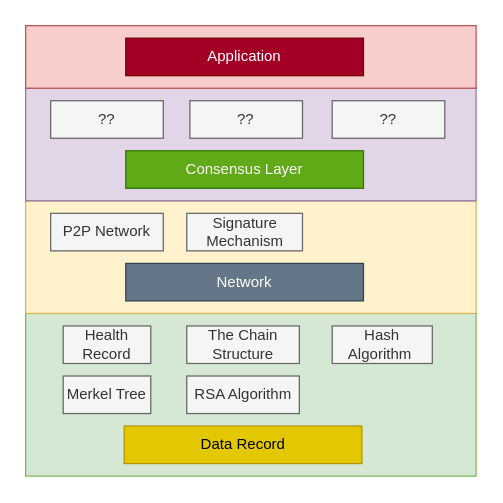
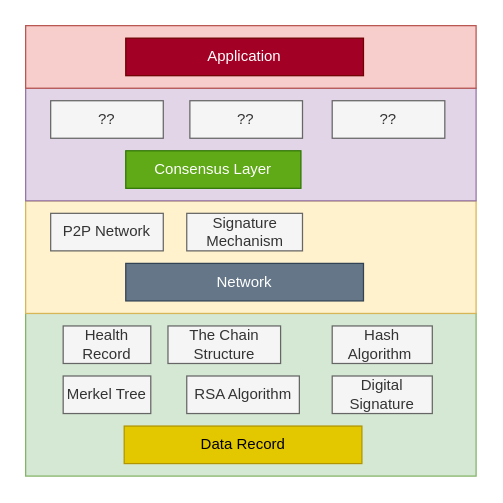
- <mxCell id="15" value="Consensus Layer" style="text;html=1;strokeColor=#2D7600;fillColor=#60a917;align=center;verticalAlign=middle;whiteSpace=wrap;rounded=0;fontColor=#ffffff;" parent="1" vertex="1"><mxGeometry x="100" y="120" width="190" height="30" as="geometry" /></mxCell>
+ <mxCell id="15" value="Consensus Layer" style="text;html=1;strokeColor=#2D7600;fillColor=#60a917;align=center;verticalAlign=middle;whiteSpace=wrap;rounded=0;fontColor=#ffffff;" parent="1" vertex="1"><mxGeometry x="100" y="120" width="140" height="30" as="geometry" /></mxCell>
- <mxCell id="5" value="The Chain Structure" style="text;html=1;align=center;verticalAlign=middle;whiteSpace=wrap;rounded=0;fillColor=#f5f5f5;fontColor=#333333;strokeColor=#666666;" parent="1" vertex="1"><mxGeometry x="148.75" y="260" width="90" height="30" as="geometry" /></mxCell>
+ <mxCell id="5" value="The Chain Structure" style="text;html=1;align=center;verticalAlign=middle;whiteSpace=wrap;rounded=0;fillColor=#f5f5f5;fontColor=#333333;strokeColor=#666666;" parent="1" vertex="1"><mxGeometry x="133.75" y="260" width="90" height="30" as="geometry" /></mxCell>
+ <mxCell id="7" value="Digital Signature" style="text;html=1;align=center;verticalAlign=middle;whiteSpace=wrap;rounded=0;fillColor=#f5f5f5;fontColor=#333333;strokeColor=#666666;" parent="1" vertex="1"><mxGeometry x="265" y="300" width="80" height="30" as="geometry" /></mxCell>
